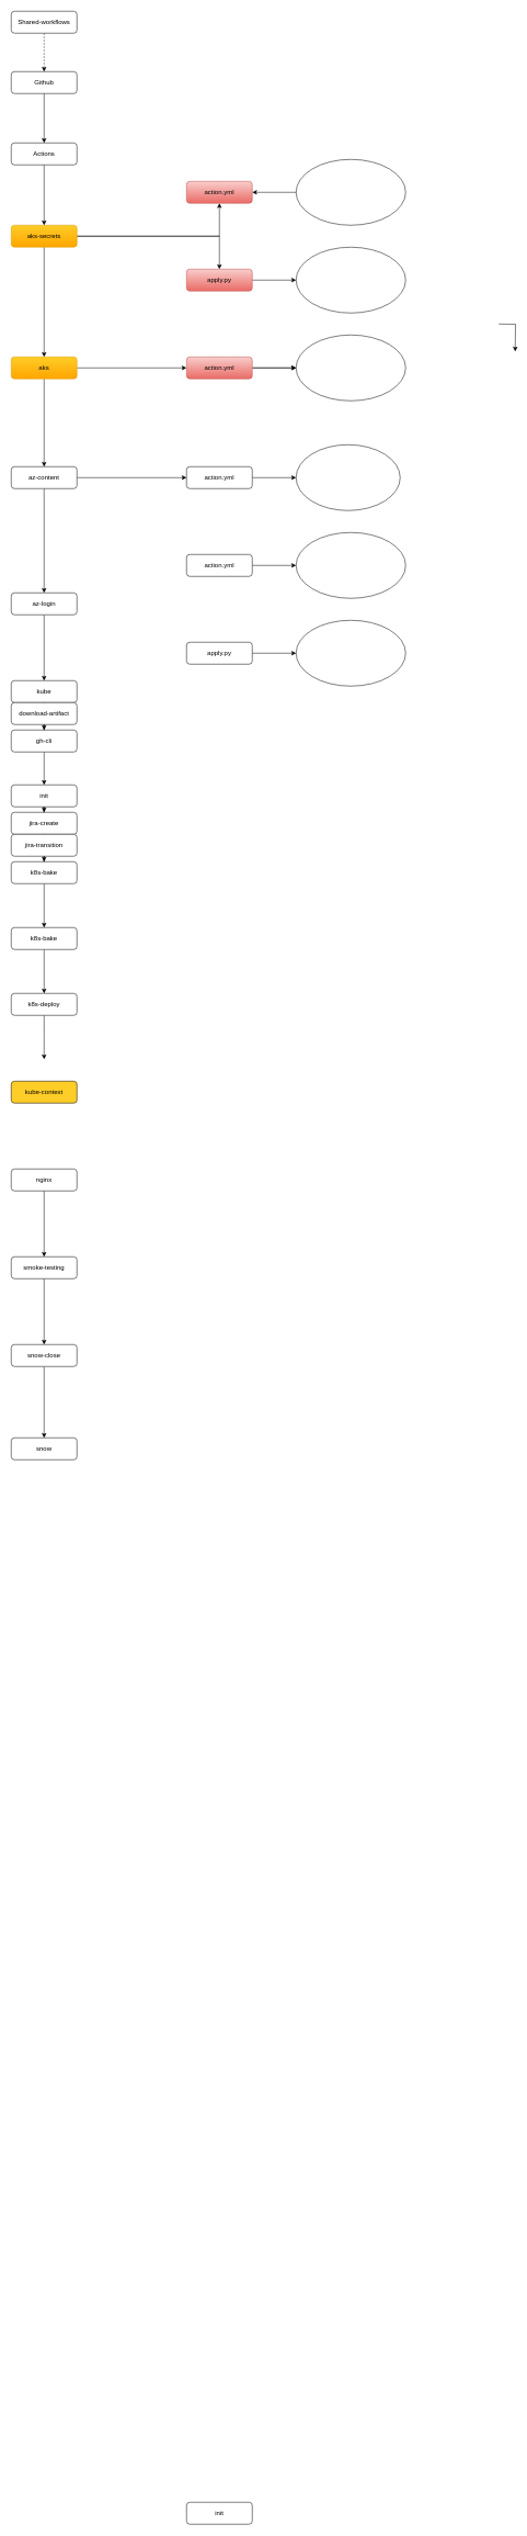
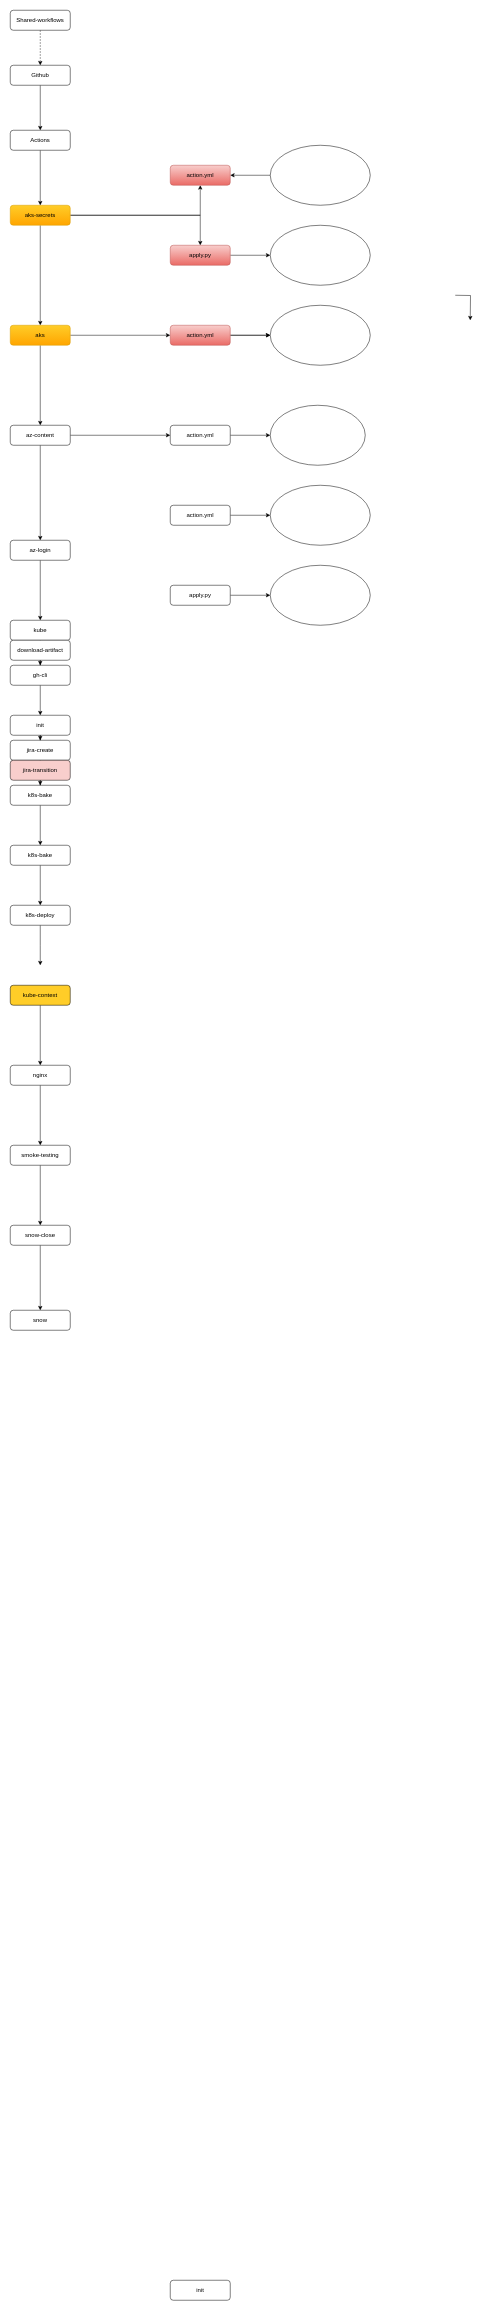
- <mxCell id="29" value="jira-transition&lt;br&gt;" style="rounded=1;whiteSpace=wrap;html=1;fontSize=12;glass=0;strokeWidth=1;shadow=0;" vertex="1" parent="1"><mxGeometry x="20" y="1520" width="120" height="40" as="geometry" /></mxCell>
+ <mxCell id="29" value="jira-transition&lt;br&gt;" style="rounded=1;whiteSpace=wrap;html=1;fontSize=12;glass=0;strokeWidth=1;shadow=0;fillColor=#f8cecc;" vertex="1" parent="1"><mxGeometry x="20" y="1520" width="120" height="40" as="geometry" /></mxCell>
+ <mxCell id="36" value="" style="edgeStyle=orthogonalEdgeStyle;rounded=0;orthogonalLoop=1;jettySize=auto;html=1;" edge="1" parent="1" source="37" target="39"><mxGeometry relative="1" as="geometry" /></mxCell>
